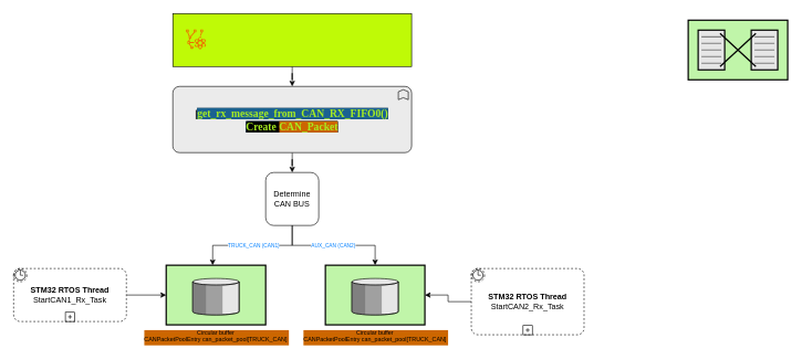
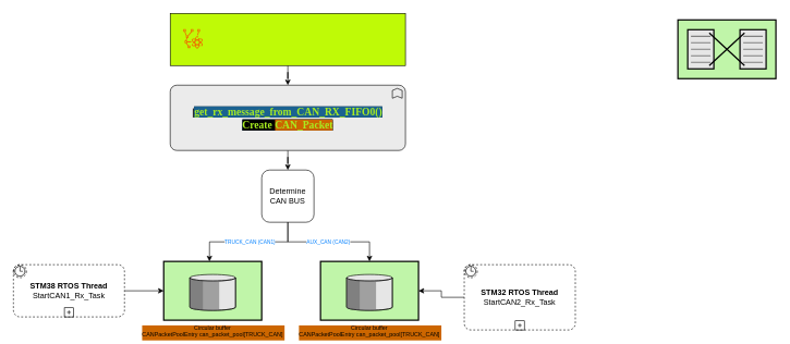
- <mxCell id="16" value="&lt;b&gt;STM32 RTOS Thread&lt;/b&gt;&lt;br&gt;StartCAN1_Rx_Task" style="points=[[0.25,0,0],[0.5,0,0],[0.75,0,0],[1,0.25,0],[1,0.5,0],[1,0.75,0],[0.75,1,0],[0.5,1,0],[0.25,1,0],[0,0.75,0],[0,0.5,0],[0,0.25,0]];shape=mxgraph.bpmn.task;whiteSpace=wrap;rectStyle=rounded;size=10;html=1;container=1;expand=0;collapsible=0;taskMarker=abstract;bpmnShapeType=subprocess;isLoopSub=1;outline=eventNonint;symbol=timer;" vertex="1" parent="1"><mxGeometry x="20" y="405" width="170" height="80" as="geometry" /></mxCell>
+ <mxCell id="16" value="&lt;b&gt;STM38 RTOS Thread&lt;/b&gt;&lt;br&gt;StartCAN1_Rx_Task" style="points=[[0.25,0,0],[0.5,0,0],[0.75,0,0],[1,0.25,0],[1,0.5,0],[1,0.75,0],[0.75,1,0],[0.5,1,0],[0.25,1,0],[0,0.75,0],[0,0.5,0],[0,0.25,0]];shape=mxgraph.bpmn.task;whiteSpace=wrap;rectStyle=rounded;size=10;html=1;container=1;expand=0;collapsible=0;taskMarker=abstract;bpmnShapeType=subprocess;isLoopSub=1;outline=eventNonint;symbol=timer;" vertex="1" parent="1"><mxGeometry x="20" y="405" width="170" height="80" as="geometry" /></mxCell>
